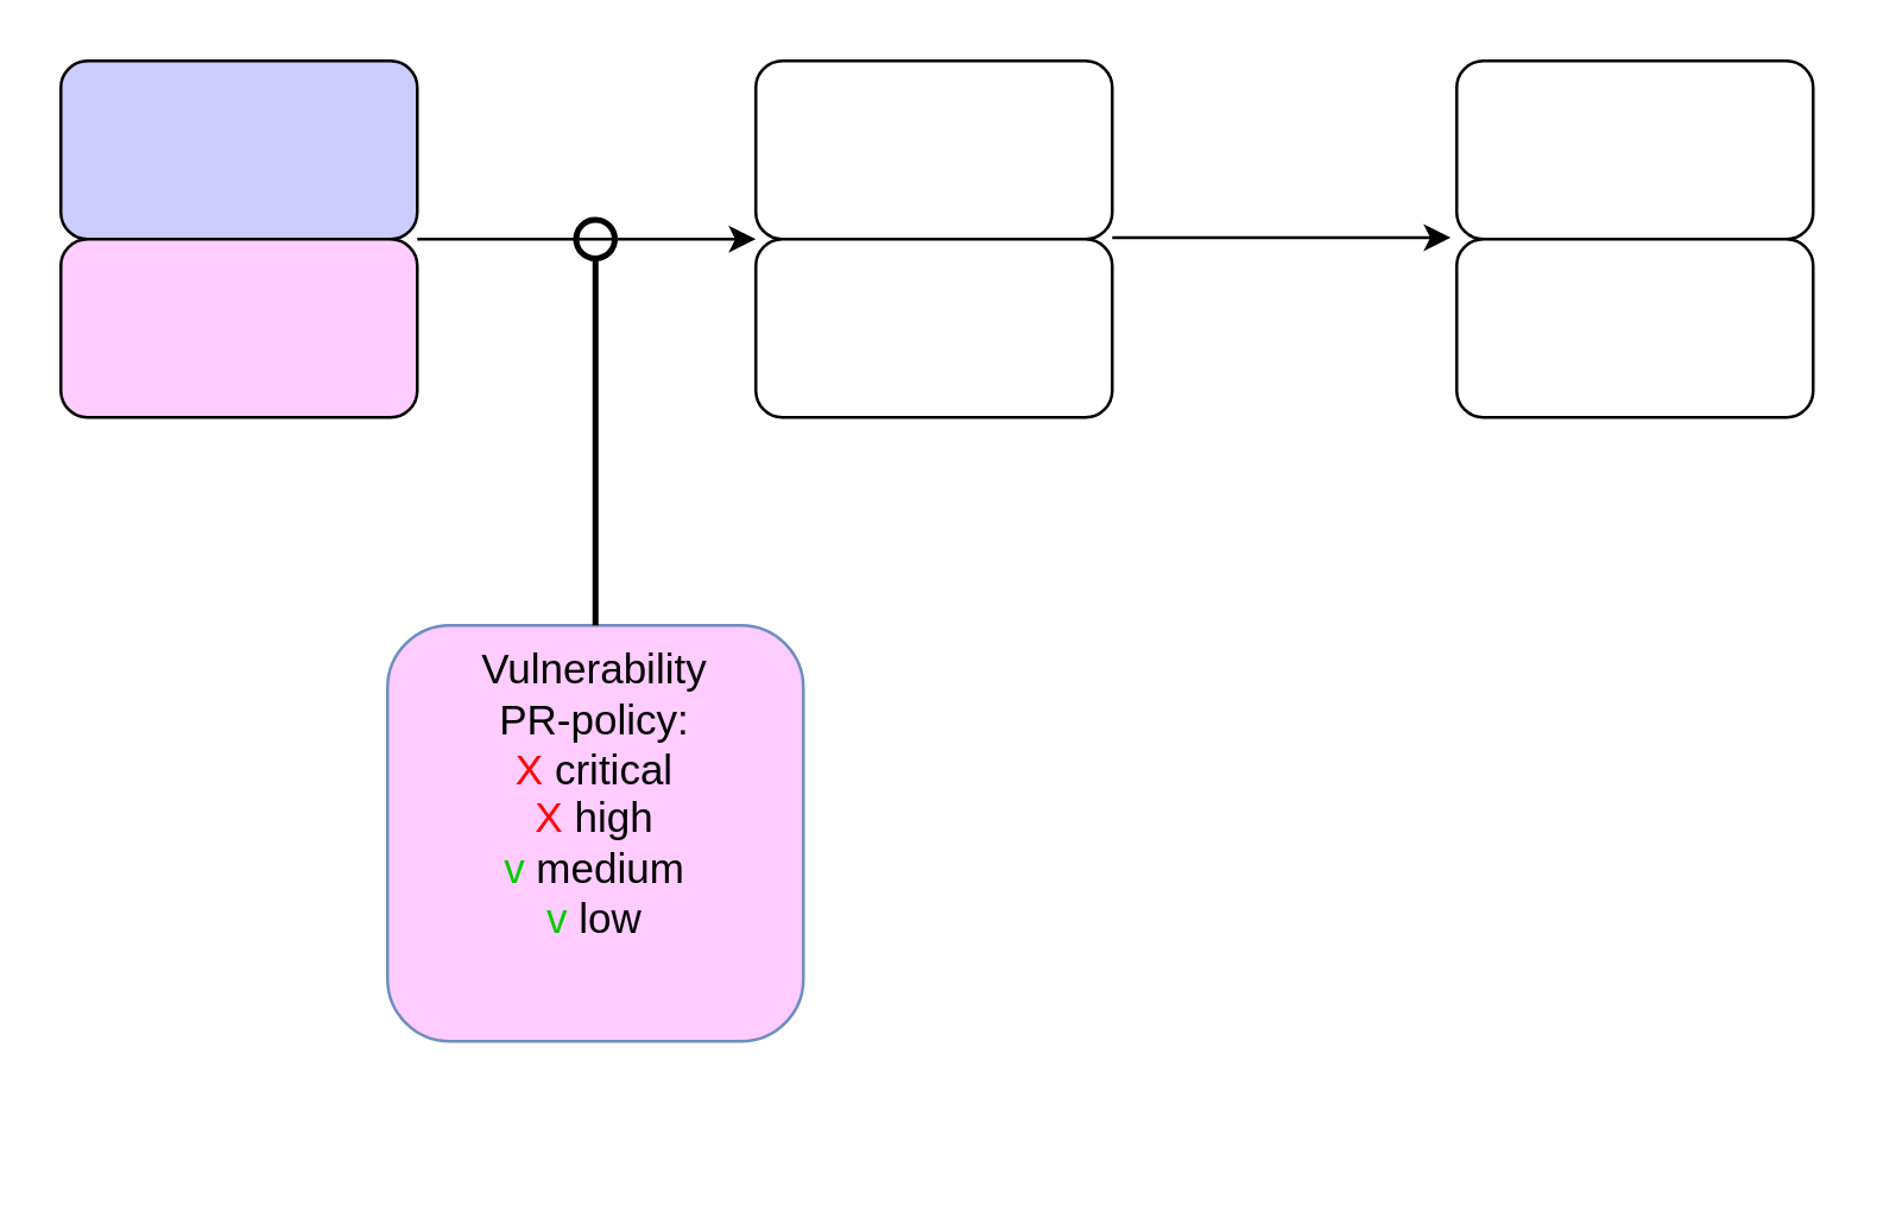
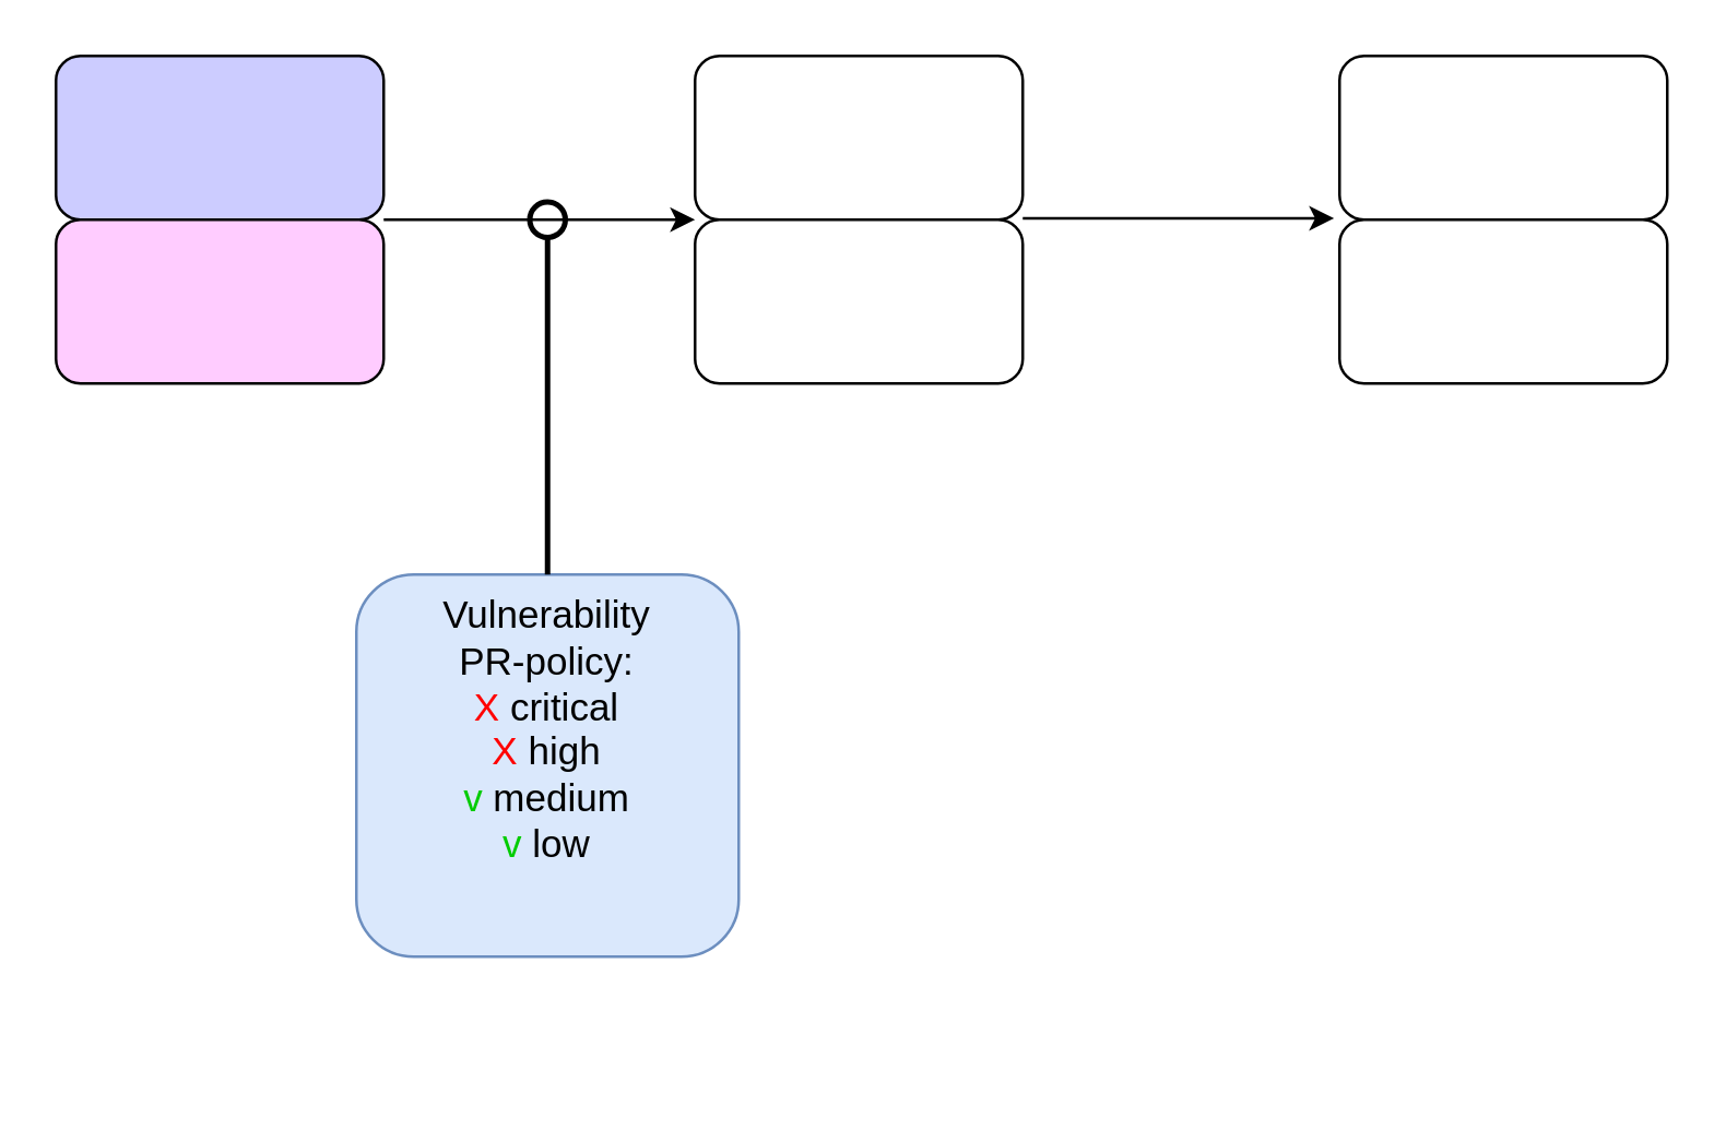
- <mxCell id="13" value="&lt;font style=&quot;font-size: 14px;&quot;&gt;Vulnerability&lt;br&gt;&lt;/font&gt;&lt;div style=&quot;font-size: 14px;&quot;&gt;&lt;span style=&quot;background-color: initial;&quot;&gt;&lt;font style=&quot;font-size: 14px;&quot;&gt;PR-policy:&lt;/font&gt;&lt;/span&gt;&lt;/div&gt;&lt;div style=&quot;font-size: 14px;&quot;&gt;&lt;span style=&quot;background-color: initial;&quot;&gt;&lt;font style=&quot;font-size: 14px;&quot;&gt;&lt;font style=&quot;font-size: 14px;&quot; color=&quot;#ff0000&quot;&gt;X&lt;/font&gt; critical&lt;/font&gt;&lt;/span&gt;&lt;/div&gt;&lt;div style=&quot;font-size: 14px;&quot;&gt;&lt;span style=&quot;background-color: initial;&quot;&gt;&lt;font style=&quot;font-size: 14px;&quot;&gt;&lt;font style=&quot;font-size: 14px;&quot; color=&quot;#ff0000&quot;&gt;X&lt;/font&gt; high&lt;/font&gt;&lt;/span&gt;&lt;/div&gt;&lt;div style=&quot;font-size: 14px;&quot;&gt;&lt;span style=&quot;background-color: initial;&quot;&gt;&lt;font style=&quot;font-size: 14px;&quot;&gt;&lt;font style=&quot;font-size: 14px;&quot; color=&quot;#00cc00&quot;&gt;v&lt;/font&gt; medium&lt;/font&gt;&lt;/span&gt;&lt;/div&gt;&lt;div style=&quot;font-size: 14px;&quot;&gt;&lt;span style=&quot;background-color: initial;&quot;&gt;&lt;font style=&quot;font-size: 14px;&quot;&gt;&lt;font style=&quot;font-size: 14px;&quot; color=&quot;#00cc00&quot;&gt;v&lt;/font&gt; low&lt;/font&gt;&lt;/span&gt;&lt;/div&gt;" style="rounded=1;whiteSpace=wrap;html=1;align=center;verticalAlign=top;fillColor=#ffccff;strokeColor=#6c8ebf;" vertex="1" parent="1"><mxGeometry x="130" y="210" width="140" height="140" as="geometry" /></mxCell>
+ <mxCell id="13" value="&lt;font style=&quot;font-size: 14px;&quot;&gt;Vulnerability&lt;br&gt;&lt;/font&gt;&lt;div style=&quot;font-size: 14px;&quot;&gt;&lt;span style=&quot;background-color: initial;&quot;&gt;&lt;font style=&quot;font-size: 14px;&quot;&gt;PR-policy:&lt;/font&gt;&lt;/span&gt;&lt;/div&gt;&lt;div style=&quot;font-size: 14px;&quot;&gt;&lt;span style=&quot;background-color: initial;&quot;&gt;&lt;font style=&quot;font-size: 14px;&quot;&gt;&lt;font style=&quot;font-size: 14px;&quot; color=&quot;#ff0000&quot;&gt;X&lt;/font&gt; critical&lt;/font&gt;&lt;/span&gt;&lt;/div&gt;&lt;div style=&quot;font-size: 14px;&quot;&gt;&lt;span style=&quot;background-color: initial;&quot;&gt;&lt;font style=&quot;font-size: 14px;&quot;&gt;&lt;font style=&quot;font-size: 14px;&quot; color=&quot;#ff0000&quot;&gt;X&lt;/font&gt; high&lt;/font&gt;&lt;/span&gt;&lt;/div&gt;&lt;div style=&quot;font-size: 14px;&quot;&gt;&lt;span style=&quot;background-color: initial;&quot;&gt;&lt;font style=&quot;font-size: 14px;&quot;&gt;&lt;font style=&quot;font-size: 14px;&quot; color=&quot;#00cc00&quot;&gt;v&lt;/font&gt; medium&lt;/font&gt;&lt;/span&gt;&lt;/div&gt;&lt;div style=&quot;font-size: 14px;&quot;&gt;&lt;span style=&quot;background-color: initial;&quot;&gt;&lt;font style=&quot;font-size: 14px;&quot;&gt;&lt;font style=&quot;font-size: 14px;&quot; color=&quot;#00cc00&quot;&gt;v&lt;/font&gt; low&lt;/font&gt;&lt;/span&gt;&lt;/div&gt;" style="rounded=1;whiteSpace=wrap;html=1;align=center;verticalAlign=top;fillColor=#dae8fc;strokeColor=#6c8ebf;" vertex="1" parent="1"><mxGeometry x="130" y="210" width="140" height="140" as="geometry" /></mxCell>
